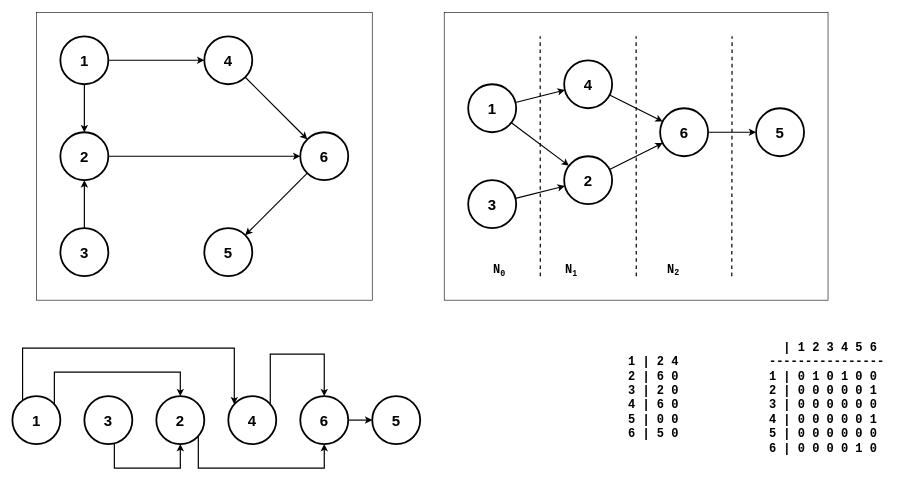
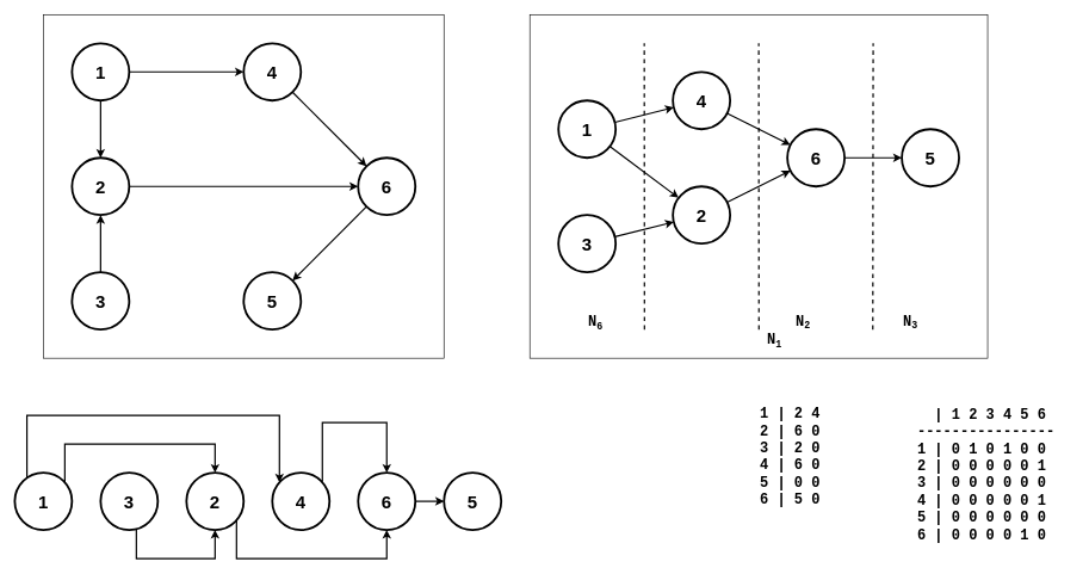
+ <mxCell id="48" value="N&lt;span style=&quot;font-size: 16.667px;&quot;&gt;&lt;sub&gt;3&lt;/sub&gt;&lt;/span&gt;" style="text;html=1;align=left;verticalAlign=middle;whiteSpace=wrap;rounded=0;fontFamily=Courier New;fontSize=20;fontStyle=1" vertex="1" parent="1"><mxGeometry x="1260" y="440" width="30" height="20" as="geometry" /></mxCell>
- <mxCell id="45" value="N&lt;span style=&quot;font-size: 16.667px;&quot;&gt;&lt;sub&gt;0&lt;/sub&gt;&lt;/span&gt;" style="text;html=1;align=left;verticalAlign=middle;whiteSpace=wrap;rounded=0;fontFamily=Courier New;fontSize=20;fontStyle=1" vertex="1" parent="1"><mxGeometry x="820" y="441" width="30" height="20" as="geometry" /></mxCell>
+ <mxCell id="45" value="N&lt;span style=&quot;font-size: 16.667px;&quot;&gt;&lt;sub&gt;6&lt;/sub&gt;&lt;/span&gt;" style="text;html=1;align=left;verticalAlign=middle;whiteSpace=wrap;rounded=0;fontFamily=Courier New;fontSize=20;fontStyle=1" vertex="1" parent="1"><mxGeometry x="820" y="441" width="30" height="20" as="geometry" /></mxCell>
- <mxCell id="46" value="N&lt;span style=&quot;font-size: 16.667px;&quot;&gt;&lt;sub&gt;1&lt;/sub&gt;&lt;/span&gt;" style="text;html=1;align=left;verticalAlign=middle;whiteSpace=wrap;rounded=0;fontFamily=Courier New;fontSize=20;fontStyle=1" vertex="1" parent="1"><mxGeometry x="940" y="441" width="30" height="20" as="geometry" /></mxCell>
+ <mxCell id="46" value="N&lt;span style=&quot;font-size: 16.667px;&quot;&gt;&lt;sub&gt;1&lt;/sub&gt;&lt;/span&gt;" style="text;html=1;align=left;verticalAlign=middle;whiteSpace=wrap;rounded=0;fontFamily=Courier New;fontSize=20;fontStyle=1" vertex="1" parent="1"><mxGeometry x="1070" y="466" width="30" height="20" as="geometry" /></mxCell>
- <mxCell id="40" value="1 | 2 4&lt;div&gt;2 | 6 0&lt;/div&gt;&lt;div&gt;3 | 2 0&lt;/div&gt;&lt;div&gt;4 | 6 0&lt;/div&gt;&lt;div&gt;5 | 0 0&lt;/div&gt;&lt;div&gt;6 | 5 0&lt;/div&gt;" style="text;html=1;align=left;verticalAlign=middle;resizable=0;points=[];autosize=1;strokeColor=none;fillColor=none;fontFamily=Courier New;fontSize=20;fontStyle=1" parent="1" vertex="1"><mxGeometry x="1045" y="583" width="110" height="160" as="geometry" /></mxCell>
+ <mxCell id="40" value="1 | 2 4&lt;div&gt;2 | 6 0&lt;/div&gt;&lt;div&gt;3 | 2 0&lt;/div&gt;&lt;div&gt;4 | 6 0&lt;/div&gt;&lt;div&gt;5 | 0 0&lt;/div&gt;&lt;div&gt;6 | 5 0&lt;/div&gt;" style="text;html=1;align=left;verticalAlign=middle;resizable=0;points=[];autosize=1;strokeColor=none;fillColor=none;fontFamily=Courier New;fontSize=20;fontStyle=1" parent="1" vertex="1"><mxGeometry x="1060" y="558" width="110" height="160" as="geometry" /></mxCell>
